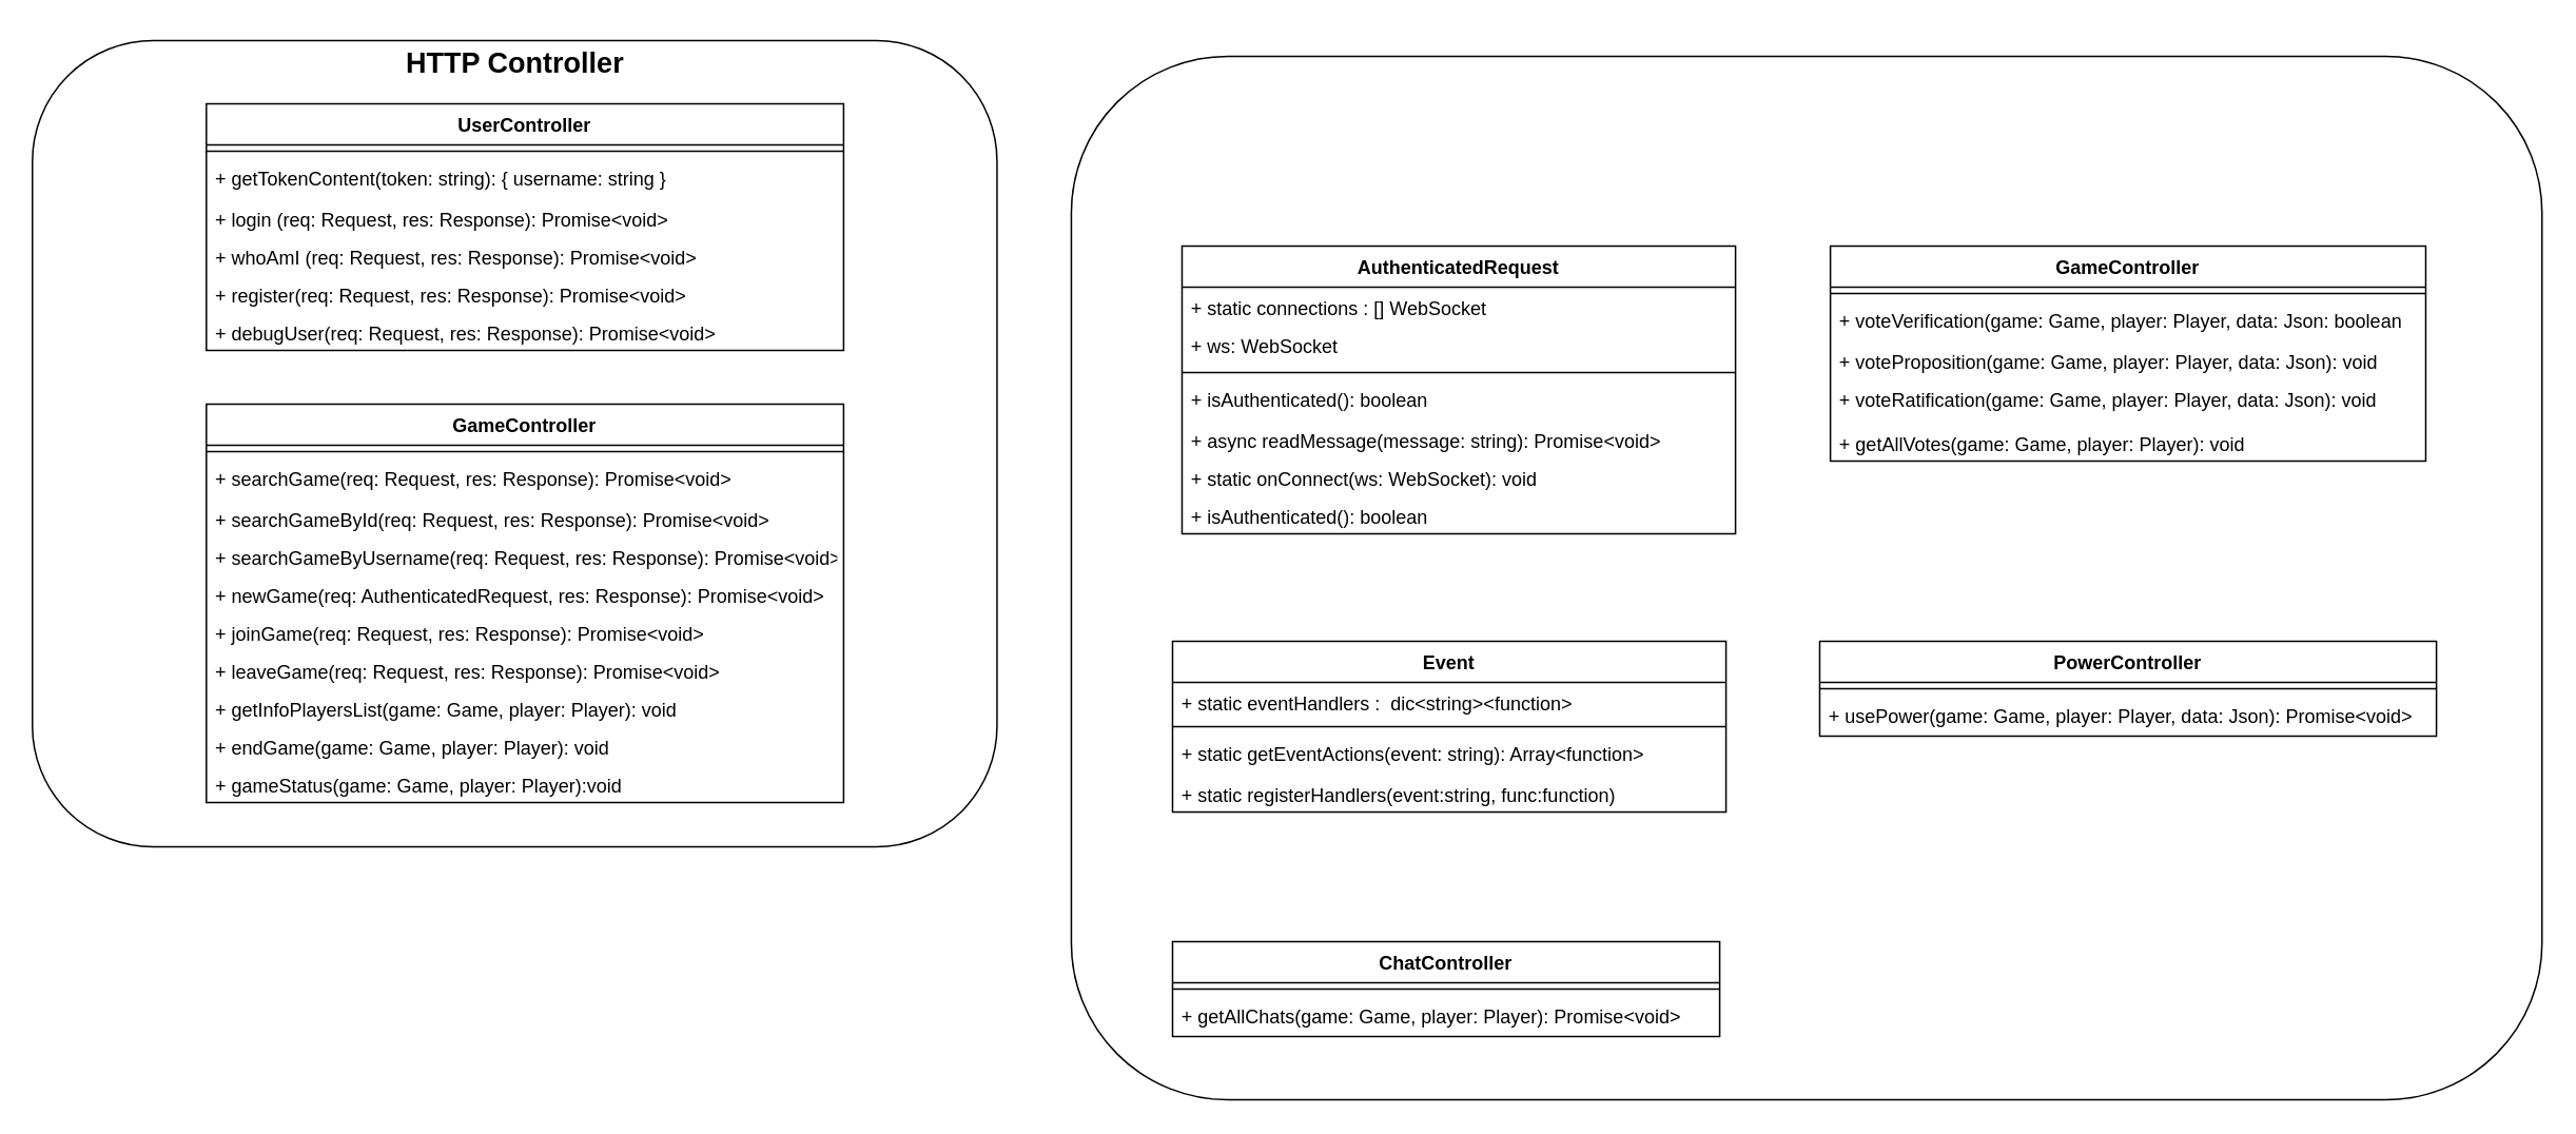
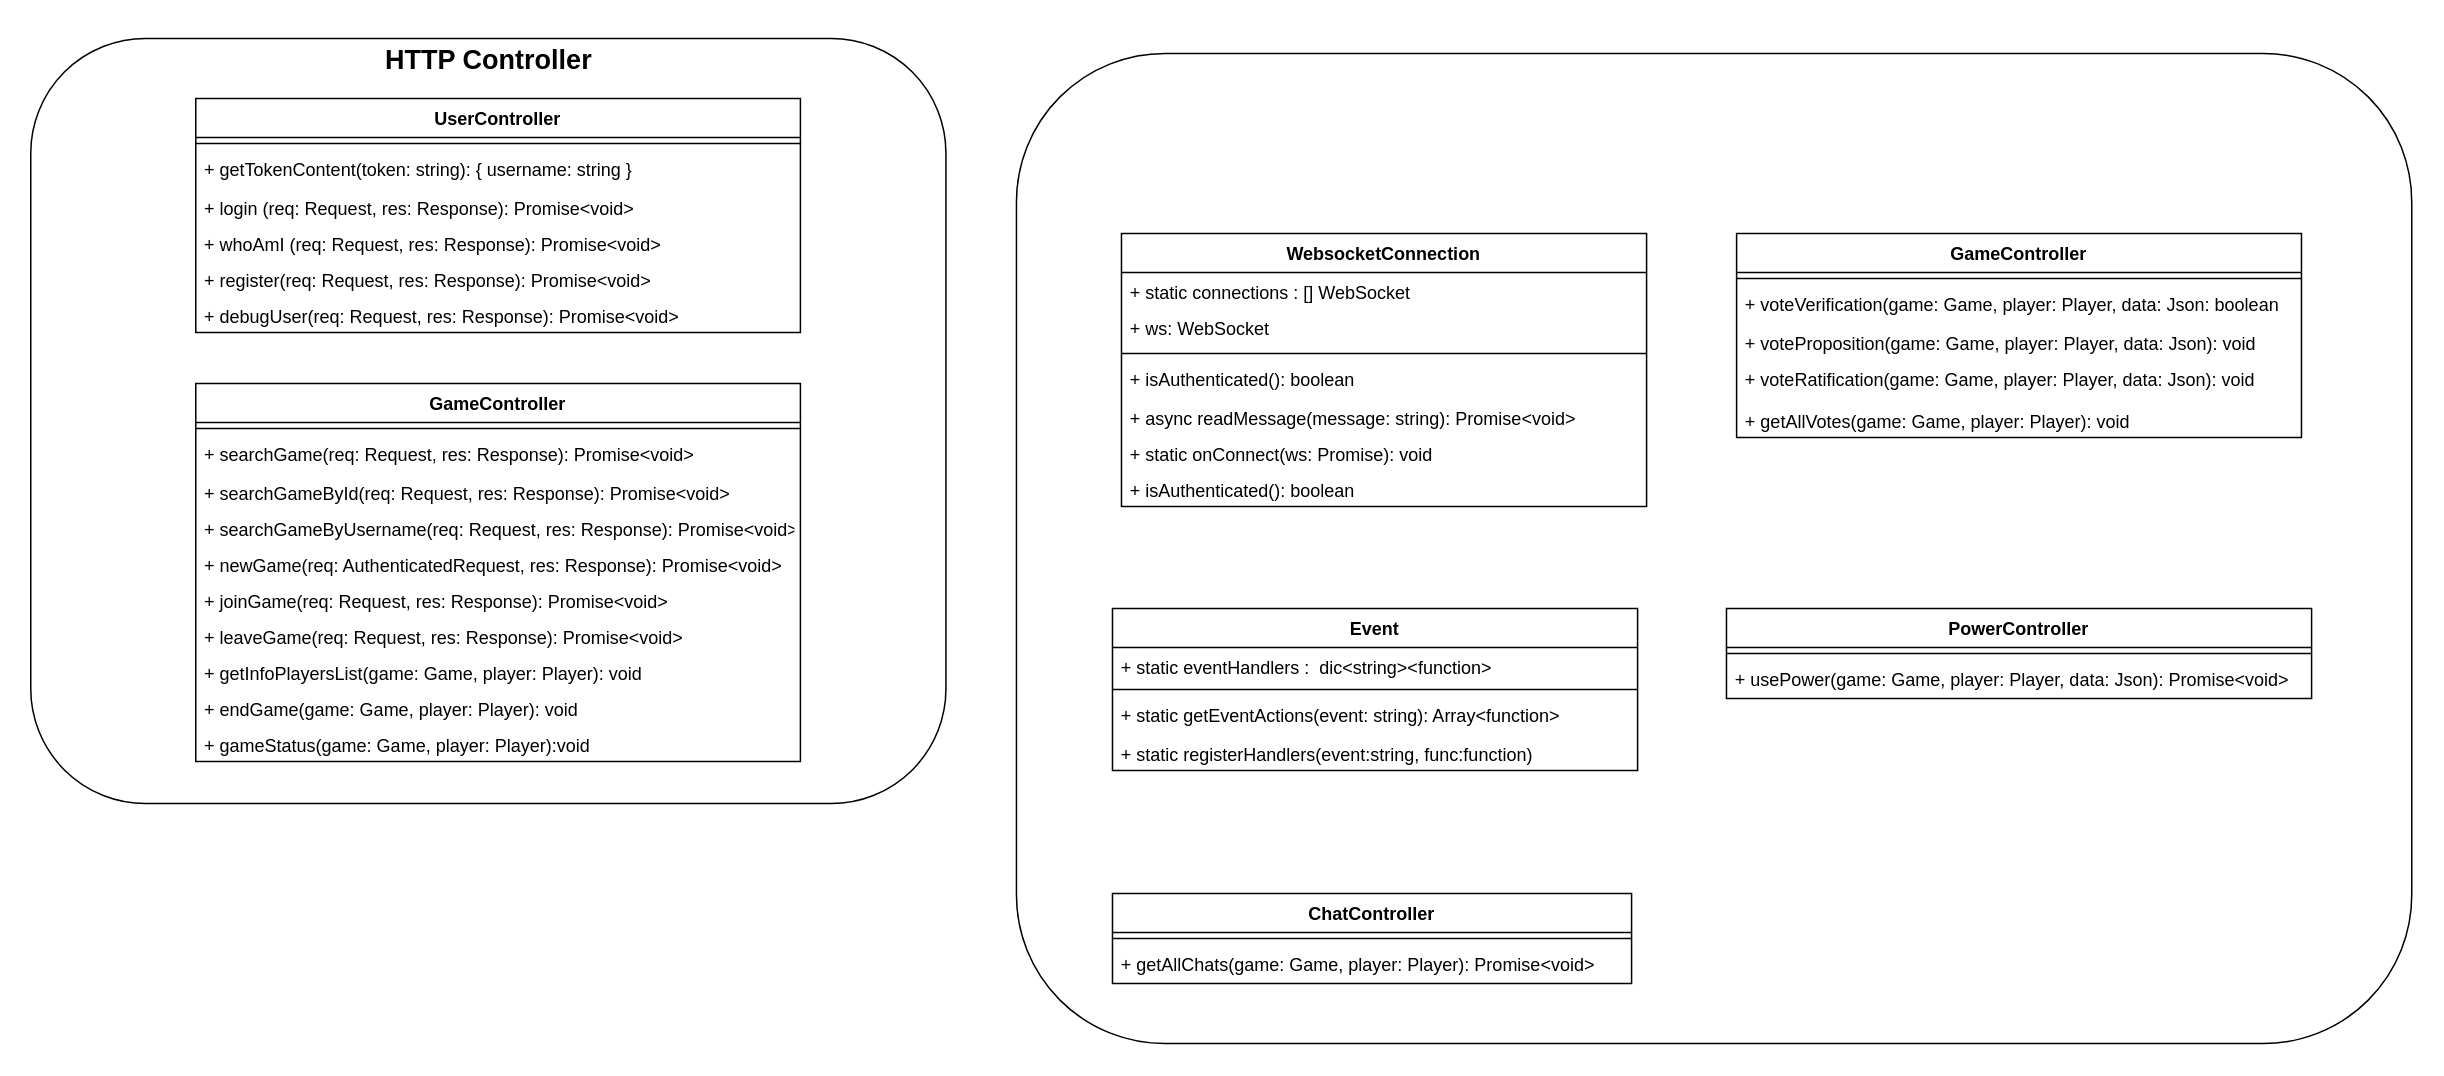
- <mxCell id="4" value="AuthenticatedRequest" style="swimlane;fontStyle=1;align=center;verticalAlign=top;childLayout=stackLayout;horizontal=1;startSize=26;horizontalStack=0;resizeParent=1;resizeParentMax=0;resizeLast=0;collapsible=1;marginBottom=0;" vertex="1" parent="1"><mxGeometry x="747" y="155" width="350" height="182" as="geometry" /></mxCell>
+ <mxCell id="4" value="WebsocketConnection" style="swimlane;fontStyle=1;align=center;verticalAlign=top;childLayout=stackLayout;horizontal=1;startSize=26;horizontalStack=0;resizeParent=1;resizeParentMax=0;resizeLast=0;collapsible=1;marginBottom=0;" vertex="1" parent="1"><mxGeometry x="747" y="155" width="350" height="182" as="geometry" /></mxCell>
- <mxCell id="10" value="+ static onConnect(ws: WebSocket): void" style="text;strokeColor=none;fillColor=none;align=left;verticalAlign=top;spacingLeft=4;spacingRight=4;overflow=hidden;rotatable=0;points=[[0,0.5],[1,0.5]];portConstraint=eastwest;" vertex="1" parent="4"><mxGeometry y="134" width="350" height="24" as="geometry" /></mxCell>
+ <mxCell id="10" value="+ static onConnect(ws: Promise): void" style="text;strokeColor=none;fillColor=none;align=left;verticalAlign=top;spacingLeft=4;spacingRight=4;overflow=hidden;rotatable=0;points=[[0,0.5],[1,0.5]];portConstraint=eastwest;" vertex="1" parent="4"><mxGeometry y="134" width="350" height="24" as="geometry" /></mxCell>
